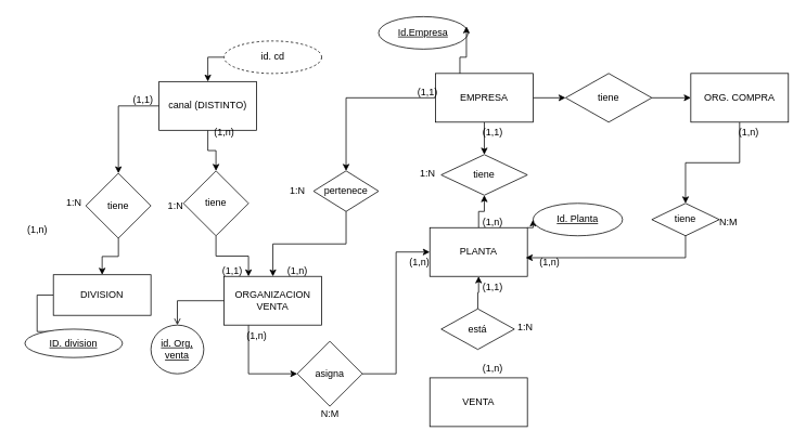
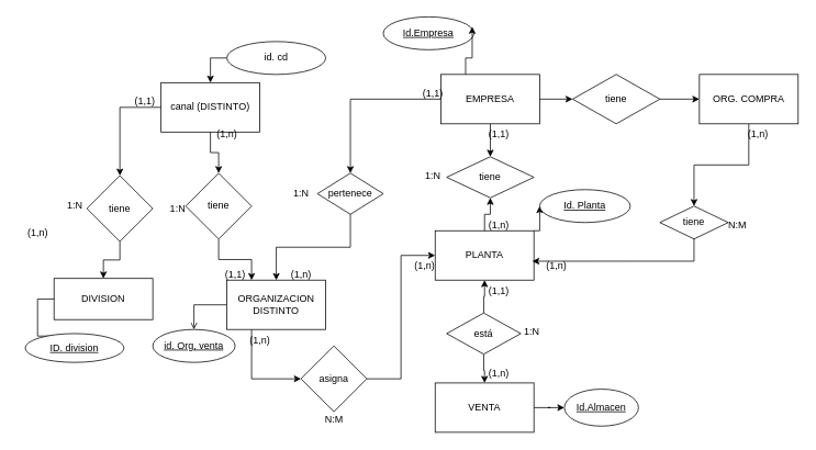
- <mxCell id="44" value="id. cd" style="ellipse;whiteSpace=wrap;html=1;dashed=1;" vertex="1" parent="1"><mxGeometry x="275" y="50" width="120" height="40" as="geometry" /></mxCell>
+ <mxCell id="44" value="id. cd" style="ellipse;whiteSpace=wrap;html=1;" vertex="1" parent="1"><mxGeometry x="275" y="50" width="120" height="40" as="geometry" /></mxCell>
- <mxCell id="12" value="&lt;u&gt;Id. Planta&lt;/u&gt;" style="ellipse;whiteSpace=wrap;html=1;" parent="1" vertex="1"><mxGeometry x="655" y="250" width="110" height="40" as="geometry" /></mxCell>
+ <mxCell id="12" value="&lt;u&gt;Id. Planta&lt;/u&gt;" style="ellipse;whiteSpace=wrap;html=1;" parent="1" vertex="1"><mxGeometry x="655" y="230" width="110" height="40" as="geometry" /></mxCell>
- <mxCell id="26" value="ORGANIZACION VENTA" style="rounded=0;whiteSpace=wrap;html=1;" vertex="1" parent="1"><mxGeometry x="275" y="340" width="120" height="60" as="geometry" /></mxCell>
+ <mxCell id="26" value="ORGANIZACION DISTINTO" style="rounded=0;whiteSpace=wrap;html=1;" vertex="1" parent="1"><mxGeometry x="275" y="340" width="120" height="60" as="geometry" /></mxCell>
- <mxCell id="39" value="&lt;u&gt;id. Org, venta&lt;/u&gt;" style="ellipse;whiteSpace=wrap;html=1;" vertex="1" parent="1"><mxGeometry x="185" y="400" width="65" height="60" as="geometry" /></mxCell>
+ <mxCell id="39" value="&lt;u&gt;id. Org, venta&lt;/u&gt;" style="ellipse;whiteSpace=wrap;html=1;" vertex="1" parent="1"><mxGeometry x="185" y="400" width="100" height="40" as="geometry" /></mxCell>
+ <mxCell id="14" value="" style="edgeStyle=orthogonalEdgeStyle;rounded=0;orthogonalLoop=1;jettySize=auto;html=1;" parent="1" source="15" target="17" edge="1"><mxGeometry relative="1" as="geometry" /></mxCell>
+ <mxCell id="16" value="" style="edgeStyle=orthogonalEdgeStyle;rounded=0;orthogonalLoop=1;jettySize=auto;html=1;" parent="1" source="17" target="18" edge="1"><mxGeometry relative="1" as="geometry" /></mxCell>
+ <mxCell id="18" value="&lt;u&gt;Id.Almacen&lt;/u&gt;" style="ellipse;whiteSpace=wrap;html=1;" parent="1" vertex="1"><mxGeometry x="685" y="472.5" width="90" height="45" as="geometry" /></mxCell>
